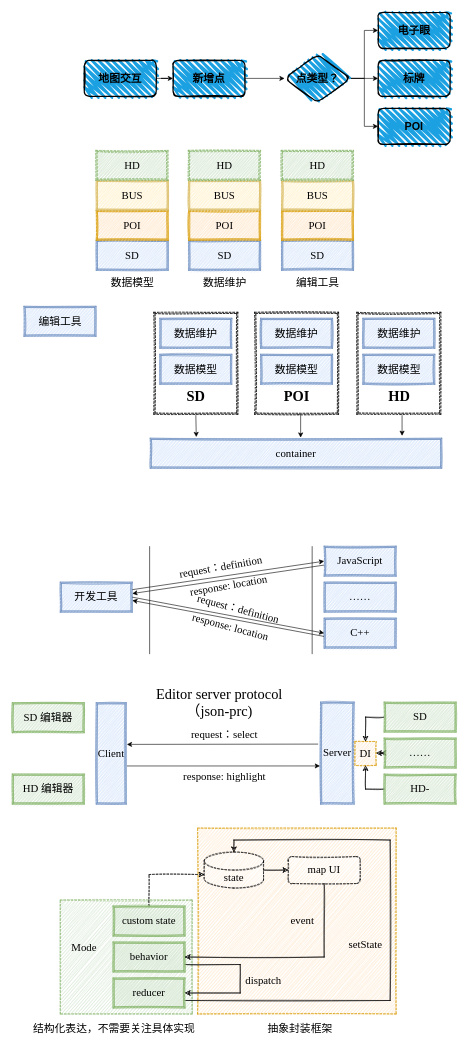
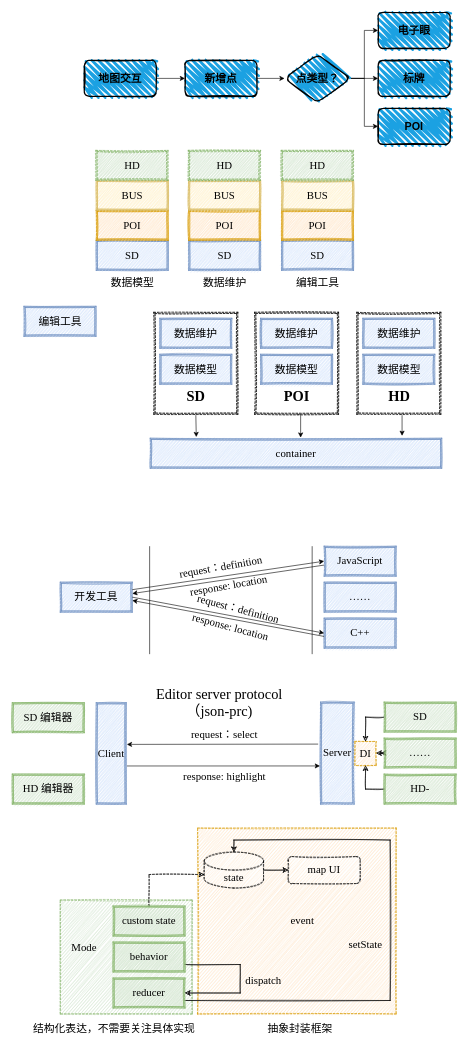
- <mxCell id="10" value="&lt;font face=&quot;Comic Sans MS&quot;&gt;&lt;span style=&quot;font-size: 18px;&quot;&gt;新增点&lt;/span&gt;&lt;/font&gt;" style="rounded=1;whiteSpace=wrap;html=1;strokeWidth=2;fillWeight=4;hachureGap=8;hachureAngle=45;fillColor=#1ba1e2;sketch=1;fillStyle=zigzag;fontStyle=1" vertex="1" parent="1"><mxGeometry x="288" y="100" width="120" height="60" as="geometry" /></mxCell>
+ <mxCell id="10" value="&lt;font face=&quot;Comic Sans MS&quot;&gt;&lt;span style=&quot;font-size: 18px;&quot;&gt;新增点&lt;/span&gt;&lt;/font&gt;" style="rounded=1;whiteSpace=wrap;html=1;strokeWidth=2;fillWeight=4;hachureGap=8;hachureAngle=45;fillColor=#1ba1e2;sketch=1;fillStyle=zigzag;fontStyle=1" vertex="1" parent="1"><mxGeometry x="308" y="100" width="120" height="60" as="geometry" /></mxCell>
- <mxCell id="83" style="edgeStyle=orthogonalEdgeStyle;rounded=0;sketch=1;orthogonalLoop=1;jettySize=auto;html=1;exitX=0.5;exitY=1;exitDx=0;exitDy=0;entryX=1;entryY=0.5;entryDx=0;entryDy=0;fontFamily=Comic Sans MS;fontSource=https%3A%2F%2Ffonts.googleapis.com%2Fcss%3Ffamily%3DMa%2BShan%2BZheng;fontSize=18;fontColor=none;" edge="1" parent="1" source="84" target="76"><mxGeometry relative="1" as="geometry"><Array as="points"><mxPoint x="540" y="1595" /></Array></mxGeometry></mxCell>
